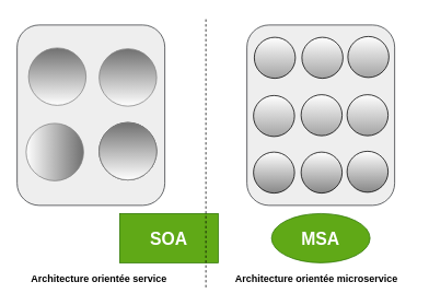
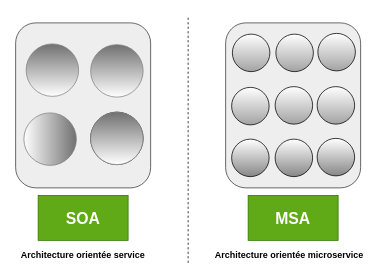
- <mxCell id="2" value="&lt;font style=&quot;font-size: 21px&quot;&gt;&lt;b&gt;SOA&lt;/b&gt;&lt;/font&gt;" style="rounded=0;whiteSpace=wrap;html=1;fillColor=#60a917;strokeColor=#2D7600;fontColor=#ffffff;" vertex="1" parent="1"><mxGeometry x="145" y="260" width="120" height="60" as="geometry" /></mxCell>
+ <mxCell id="2" value="&lt;font style=&quot;font-size: 21px&quot;&gt;&lt;b&gt;SOA&lt;/b&gt;&lt;/font&gt;" style="rounded=0;whiteSpace=wrap;html=1;fillColor=#60a917;strokeColor=#2D7600;fontColor=#ffffff;" vertex="1" parent="1"><mxGeometry x="50" y="260" width="120" height="60" as="geometry" /></mxCell>
- <mxCell id="3" value="&lt;font style=&quot;font-size: 21px&quot;&gt;&lt;b&gt;MSA&lt;/b&gt;&lt;/font&gt;" style="ellipse;whiteSpace=wrap;html=1;fillColor=#60a917;strokeColor=#2D7600;fontColor=#ffffff;" vertex="1" parent="1"><mxGeometry x="330" y="260" width="120" height="60" as="geometry" /></mxCell>
+ <mxCell id="3" value="&lt;font style=&quot;font-size: 21px&quot;&gt;&lt;b&gt;MSA&lt;/b&gt;&lt;/font&gt;" style="rounded=0;whiteSpace=wrap;html=1;fillColor=#60a917;strokeColor=#2D7600;fontColor=#ffffff;" vertex="1" parent="1"><mxGeometry x="330" y="260" width="120" height="60" as="geometry" /></mxCell>
- <mxCell id="24" value="Architecture orientée service" style="text;html=1;strokeColor=none;fillColor=none;align=center;verticalAlign=middle;whiteSpace=wrap;rounded=0;fontStyle=1" vertex="1" parent="1"><mxGeometry x="35" y="330" width="170" height="20" as="geometry" /></mxCell>
+ <mxCell id="24" value="Architecture orientée service" style="text;html=1;strokeColor=none;fillColor=none;align=center;verticalAlign=middle;whiteSpace=wrap;rounded=0;fontStyle=1" vertex="1" parent="1"><mxGeometry x="25" y="330" width="170" height="20" as="geometry" /></mxCell>
